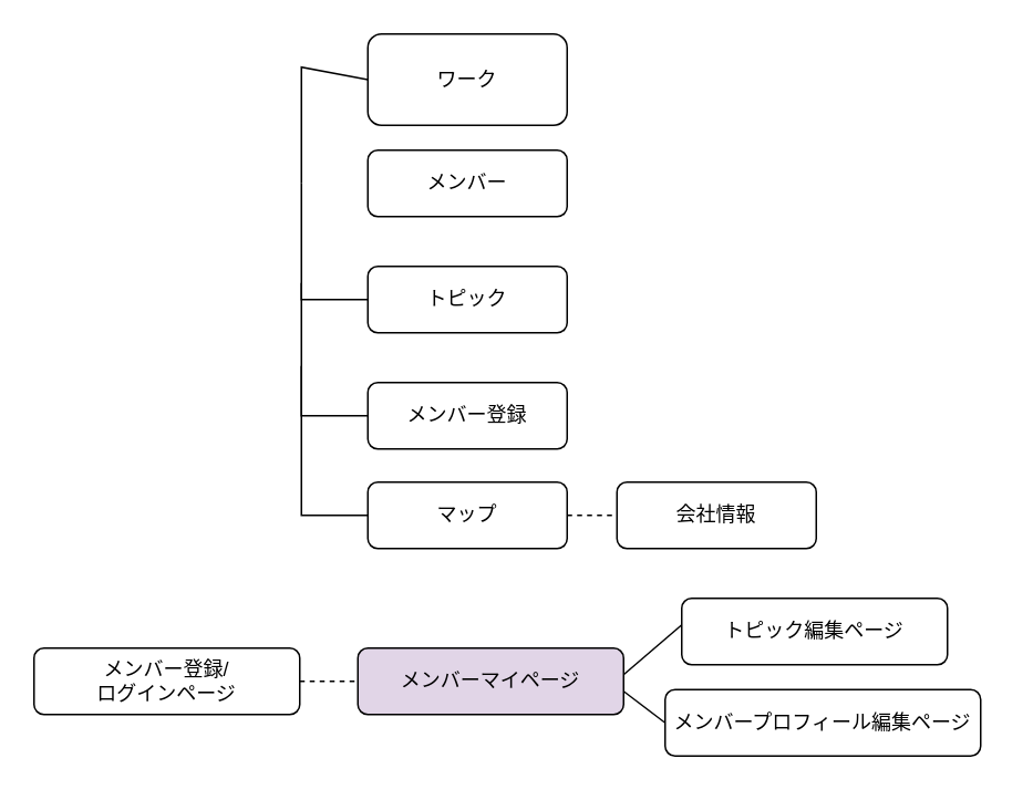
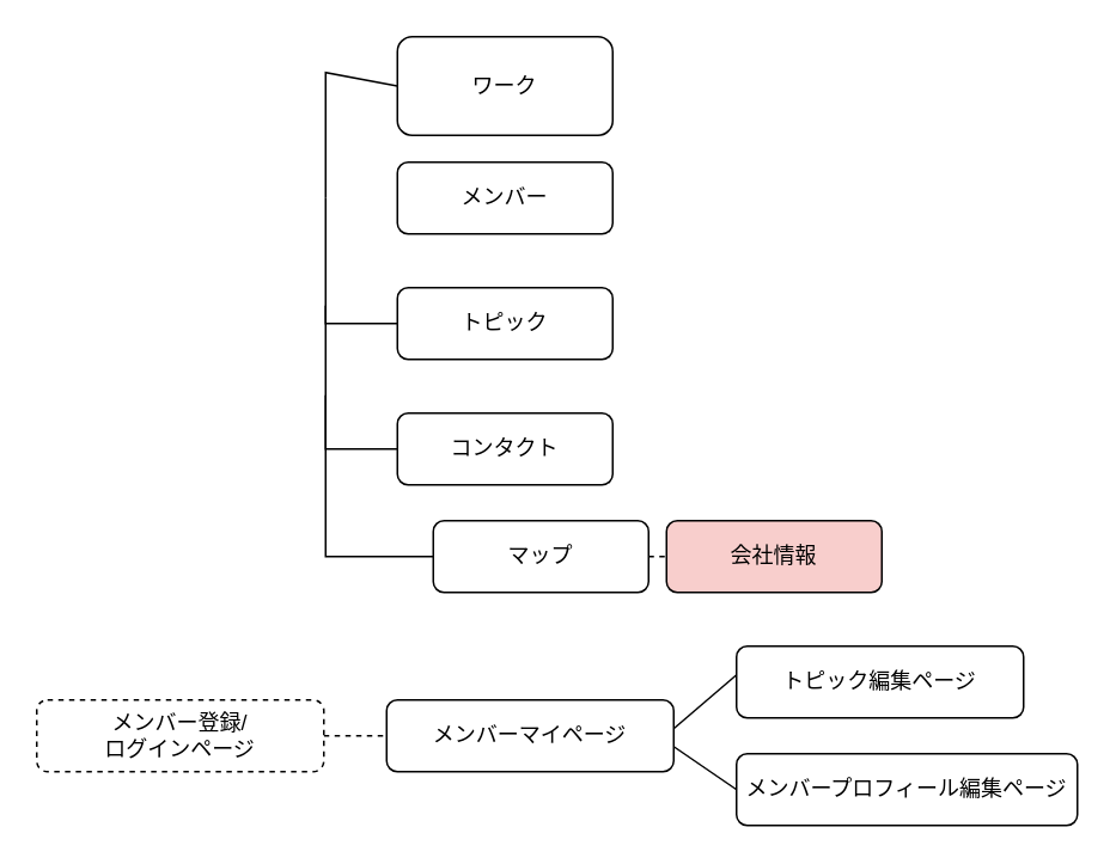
- <mxCell id="8" value="メンバー登録" style="rounded=1;whiteSpace=wrap;html=1;" parent="1" vertex="1"><mxGeometry x="221" y="230" width="120" height="40" as="geometry" /></mxCell>
+ <mxCell id="8" value="コンタクト" style="rounded=1;whiteSpace=wrap;html=1;" parent="1" vertex="1"><mxGeometry x="221" y="230" width="120" height="40" as="geometry" /></mxCell>
- <mxCell id="18" value="マップ" style="rounded=1;whiteSpace=wrap;html=1;" parent="1" vertex="1"><mxGeometry x="221" y="290" width="120" height="40" as="geometry" /></mxCell>
+ <mxCell id="18" value="マップ" style="rounded=1;whiteSpace=wrap;html=1;" parent="1" vertex="1"><mxGeometry x="241" y="290" width="120" height="40" as="geometry" /></mxCell>
- <mxCell id="19" value="会社情報" style="rounded=1;whiteSpace=wrap;html=1;" parent="1" vertex="1"><mxGeometry x="371" y="290" width="120" height="40" as="geometry" /></mxCell>
+ <mxCell id="19" value="会社情報" style="rounded=1;whiteSpace=wrap;html=1;fillColor=#f8cecc;" parent="1" vertex="1"><mxGeometry x="371" y="290" width="120" height="40" as="geometry" /></mxCell>
- <mxCell id="10" value="メンバー登録/&lt;br&gt;ログインページ" style="rounded=1;whiteSpace=wrap;html=1;" parent="1" vertex="1"><mxGeometry x="20" y="390" width="160" height="40" as="geometry" /></mxCell>
+ <mxCell id="10" value="メンバー登録/&lt;br&gt;ログインページ" style="rounded=1;whiteSpace=wrap;html=1;dashed=1;" parent="1" vertex="1"><mxGeometry x="20" y="390" width="160" height="40" as="geometry" /></mxCell>
- <mxCell id="13" value="メンバーマイページ" style="rounded=1;whiteSpace=wrap;html=1;fillColor=#e1d5e7;" parent="1" vertex="1"><mxGeometry x="215" y="390" width="160" height="40" as="geometry" /></mxCell>
+ <mxCell id="13" value="メンバーマイページ" style="rounded=1;whiteSpace=wrap;html=1;" parent="1" vertex="1"><mxGeometry x="215" y="390" width="160" height="40" as="geometry" /></mxCell>
- <mxCell id="15" value="メンバープロフィール編集ページ" style="rounded=1;whiteSpace=wrap;html=1;" parent="1" vertex="1"><mxGeometry x="400" y="415" width="190" height="40" as="geometry" /></mxCell>
+ <mxCell id="15" value="メンバープロフィール編集ページ" style="rounded=1;whiteSpace=wrap;html=1;" parent="1" vertex="1"><mxGeometry x="410" y="420" width="190" height="40" as="geometry" /></mxCell>
